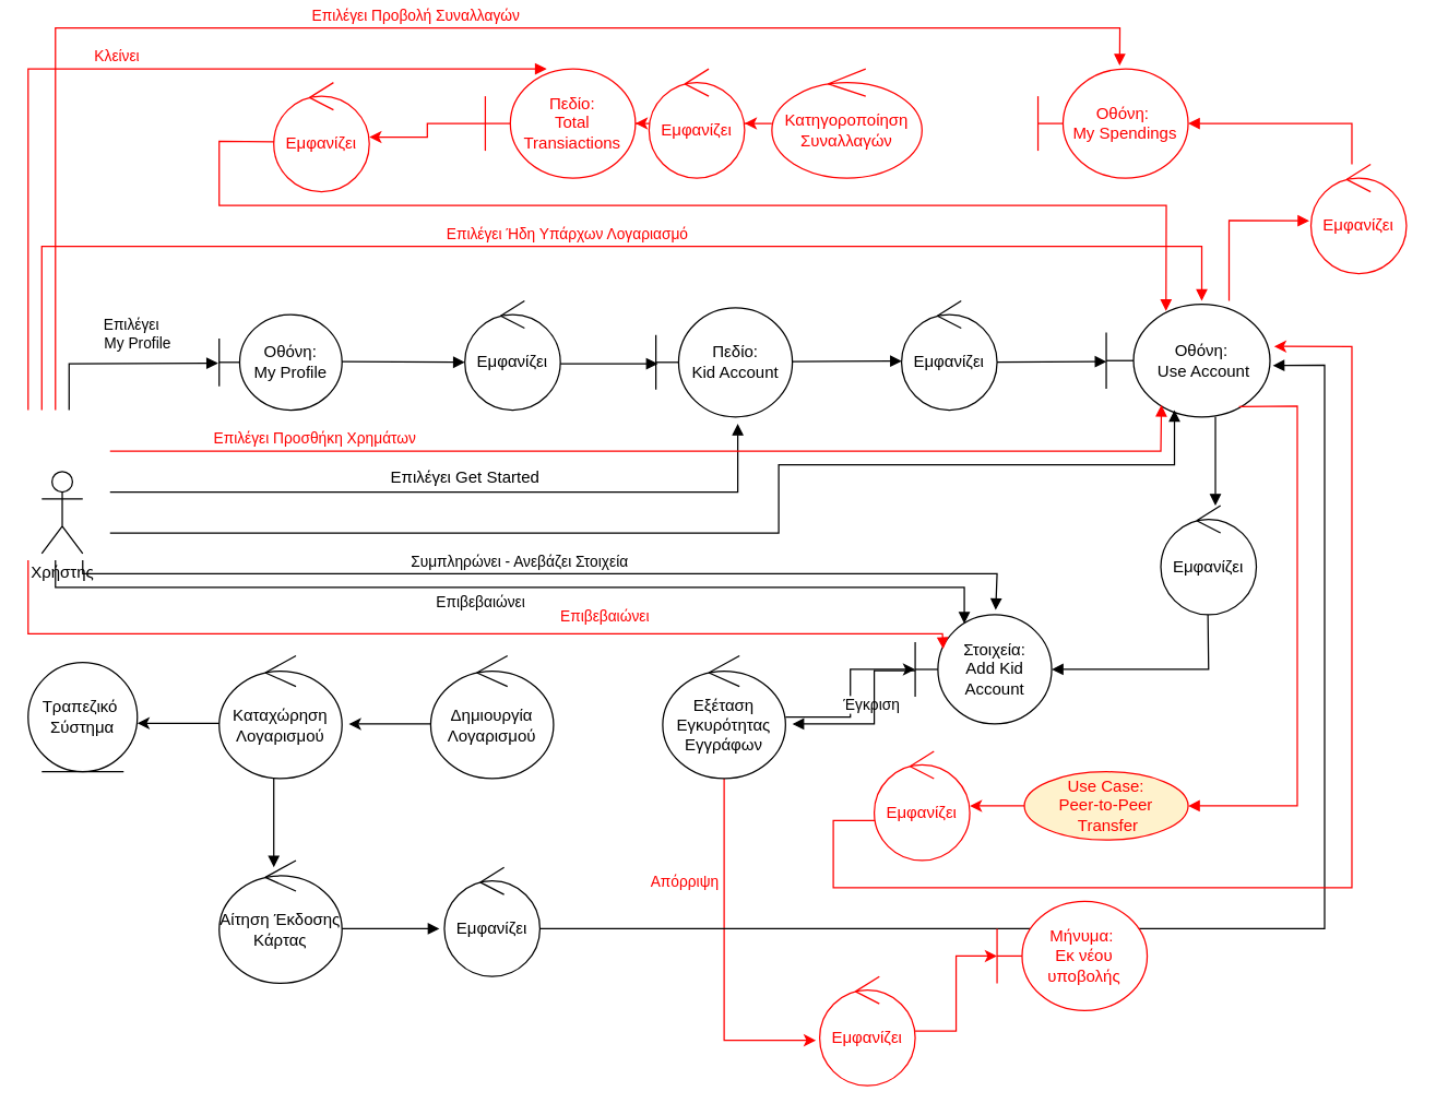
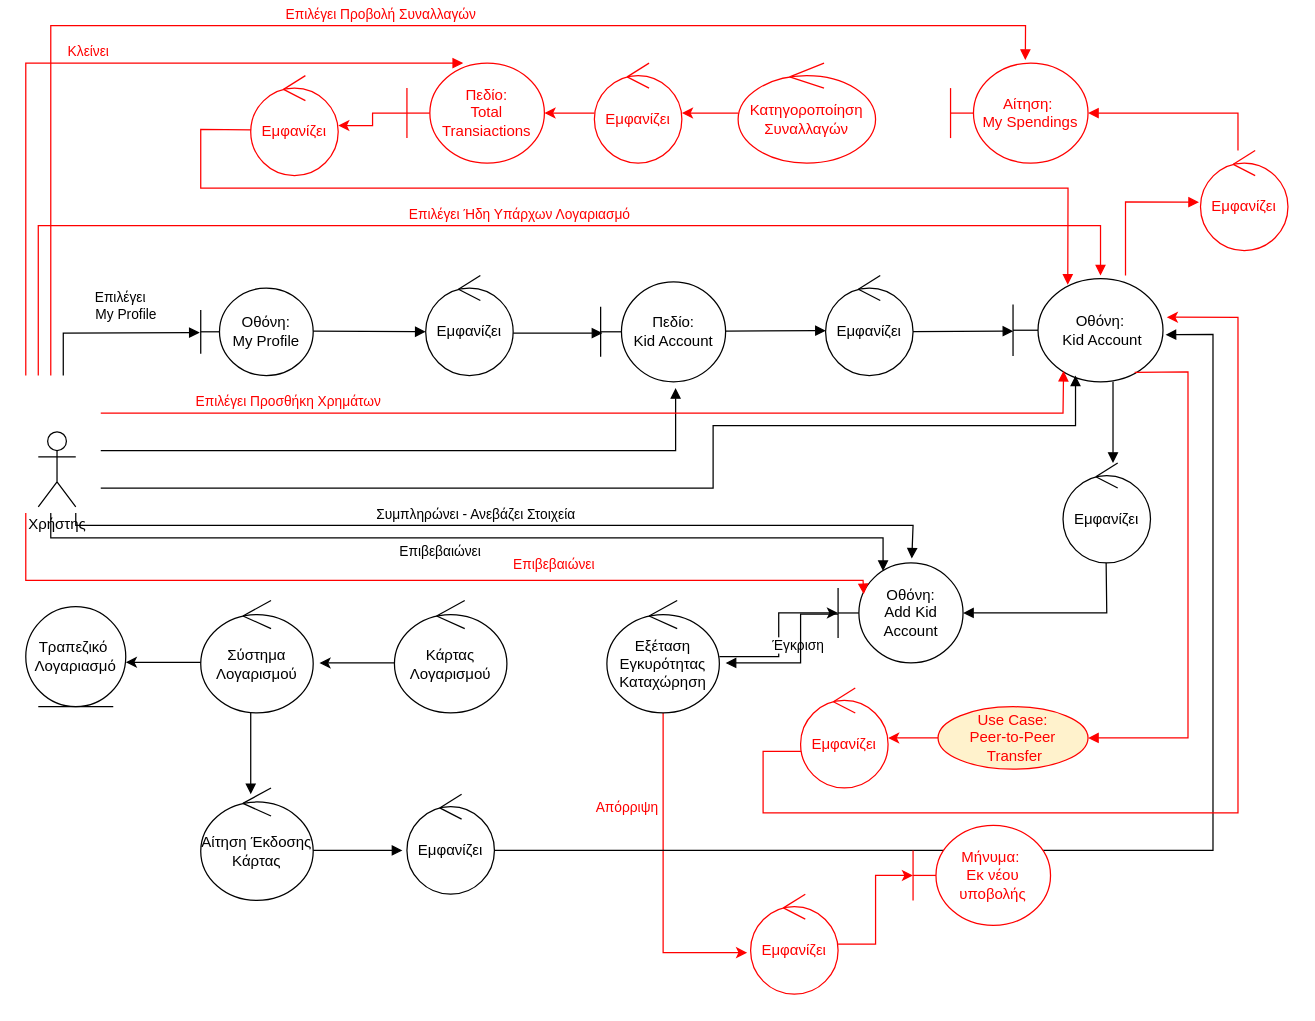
- <mxCell id="50" value="Πεδίο: &lt;br&gt;Total&lt;br&gt;Transiactions" style="shape=umlBoundary;whiteSpace=wrap;html=1;fontColor=#FF0000;strokeColor=#FF0000;" vertex="1" parent="1"><mxGeometry x="355" y="50" width="110" height="80" as="geometry" /></mxCell>
+ <mxCell id="50" value="Πεδίο: &lt;br&gt;Total&lt;br&gt;Transiactions" style="shape=umlBoundary;whiteSpace=wrap;html=1;fontColor=#FF0000;strokeColor=#FF0000;" vertex="1" parent="1"><mxGeometry x="325" y="50" width="110" height="80" as="geometry" /></mxCell>
- <mxCell id="46" value="&lt;font color=&quot;#ff0000&quot;&gt;Κατηγοροποίηση&lt;br&gt;Συναλλαγών&lt;br&gt;&lt;/font&gt;" style="ellipse;shape=umlControl;whiteSpace=wrap;html=1;strokeColor=#FF0000;" vertex="1" parent="1"><mxGeometry x="565" y="50" width="110" height="80" as="geometry" /></mxCell>
+ <mxCell id="46" value="&lt;font color=&quot;#ff0000&quot;&gt;Κατηγοροποίηση&lt;br&gt;Συναλλαγών&lt;br&gt;&lt;/font&gt;" style="ellipse;shape=umlControl;whiteSpace=wrap;html=1;strokeColor=#FF0000;" vertex="1" parent="1"><mxGeometry x="590" y="50" width="110" height="80" as="geometry" /></mxCell>
- <mxCell id="43" value="Οθόνη:&amp;nbsp;&lt;br&gt;My Spendings" style="shape=umlBoundary;whiteSpace=wrap;html=1;fontColor=#FF0000;strokeColor=#FF0000;" vertex="1" parent="1"><mxGeometry x="760" y="50" width="110" height="80" as="geometry" /></mxCell>
+ <mxCell id="43" value="Αίτηση:&amp;nbsp;&lt;br&gt;My Spendings" style="shape=umlBoundary;whiteSpace=wrap;html=1;fontColor=#FF0000;strokeColor=#FF0000;" vertex="1" parent="1"><mxGeometry x="760" y="50" width="110" height="80" as="geometry" /></mxCell>
- <mxCell id="13" value="Οθόνη:&lt;br&gt;&amp;nbsp;Use Account" style="shape=umlBoundary;whiteSpace=wrap;html=1;" vertex="1" parent="1"><mxGeometry x="810" y="222.5" width="120" height="82.5" as="geometry" /></mxCell>
+ <mxCell id="13" value="Οθόνη:&lt;br&gt;&amp;nbsp;Kid Account" style="shape=umlBoundary;whiteSpace=wrap;html=1;" vertex="1" parent="1"><mxGeometry x="810" y="222.5" width="120" height="82.5" as="geometry" /></mxCell>
- <mxCell id="9" value="Επιλέγει Get Started" style="text;html=1;align=center;verticalAlign=middle;resizable=0;points=[];autosize=1;strokeColor=none;fillColor=none;" vertex="1" parent="1"><mxGeometry x="275" y="340" width="130" height="20" as="geometry" /></mxCell>
- <mxCell id="19" value="Στοιχεία:&lt;br&gt;Add Kid&lt;br&gt;Account" style="shape=umlBoundary;whiteSpace=wrap;html=1;" vertex="1" parent="1"><mxGeometry x="670" y="450" width="100" height="80" as="geometry" /></mxCell>
+ <mxCell id="19" value="Οθόνη:&lt;br&gt;Add Kid&lt;br&gt;Account" style="shape=umlBoundary;whiteSpace=wrap;html=1;" vertex="1" parent="1"><mxGeometry x="670" y="450" width="100" height="80" as="geometry" /></mxCell>
- <mxCell id="31" value="Τραπεζικό&amp;nbsp;&lt;br&gt;Σύστημα" style="ellipse;shape=umlEntity;whiteSpace=wrap;html=1;" vertex="1" parent="1"><mxGeometry x="20" y="485" width="80" height="80" as="geometry" /></mxCell>
+ <mxCell id="31" value="Τραπεζικό&amp;nbsp;&lt;br&gt;Λογαριασμό" style="ellipse;shape=umlEntity;whiteSpace=wrap;html=1;" vertex="1" parent="1"><mxGeometry x="20" y="485" width="80" height="80" as="geometry" /></mxCell>
- <mxCell id="30" value="Καταχώρηση&lt;br&gt;Λογαρισμού" style="ellipse;shape=umlControl;whiteSpace=wrap;html=1;" vertex="1" parent="1"><mxGeometry x="160" y="480" width="90" height="90" as="geometry" /></mxCell>
+ <mxCell id="30" value="Σύστημα&lt;br&gt;Λογαρισμού" style="ellipse;shape=umlControl;whiteSpace=wrap;html=1;" vertex="1" parent="1"><mxGeometry x="160" y="480" width="90" height="90" as="geometry" /></mxCell>
- <mxCell id="28" value="Δημιουργία&lt;br&gt;Λογαρισμού" style="ellipse;shape=umlControl;whiteSpace=wrap;html=1;" vertex="1" parent="1"><mxGeometry x="315" y="480" width="90" height="90" as="geometry" /></mxCell>
+ <mxCell id="28" value="Κάρτας&lt;br&gt;Λογαρισμού" style="ellipse;shape=umlControl;whiteSpace=wrap;html=1;" vertex="1" parent="1"><mxGeometry x="315" y="480" width="90" height="90" as="geometry" /></mxCell>
- <mxCell id="25" value="Εξέταση Εγκυρότητας Εγγράφων" style="ellipse;shape=umlControl;whiteSpace=wrap;html=1;" vertex="1" parent="1"><mxGeometry x="485" y="480" width="90" height="90" as="geometry" /></mxCell>
+ <mxCell id="25" value="Εξέταση Εγκυρότητας Καταχώρηση" style="ellipse;shape=umlControl;whiteSpace=wrap;html=1;" vertex="1" parent="1"><mxGeometry x="485" y="480" width="90" height="90" as="geometry" /></mxCell>
